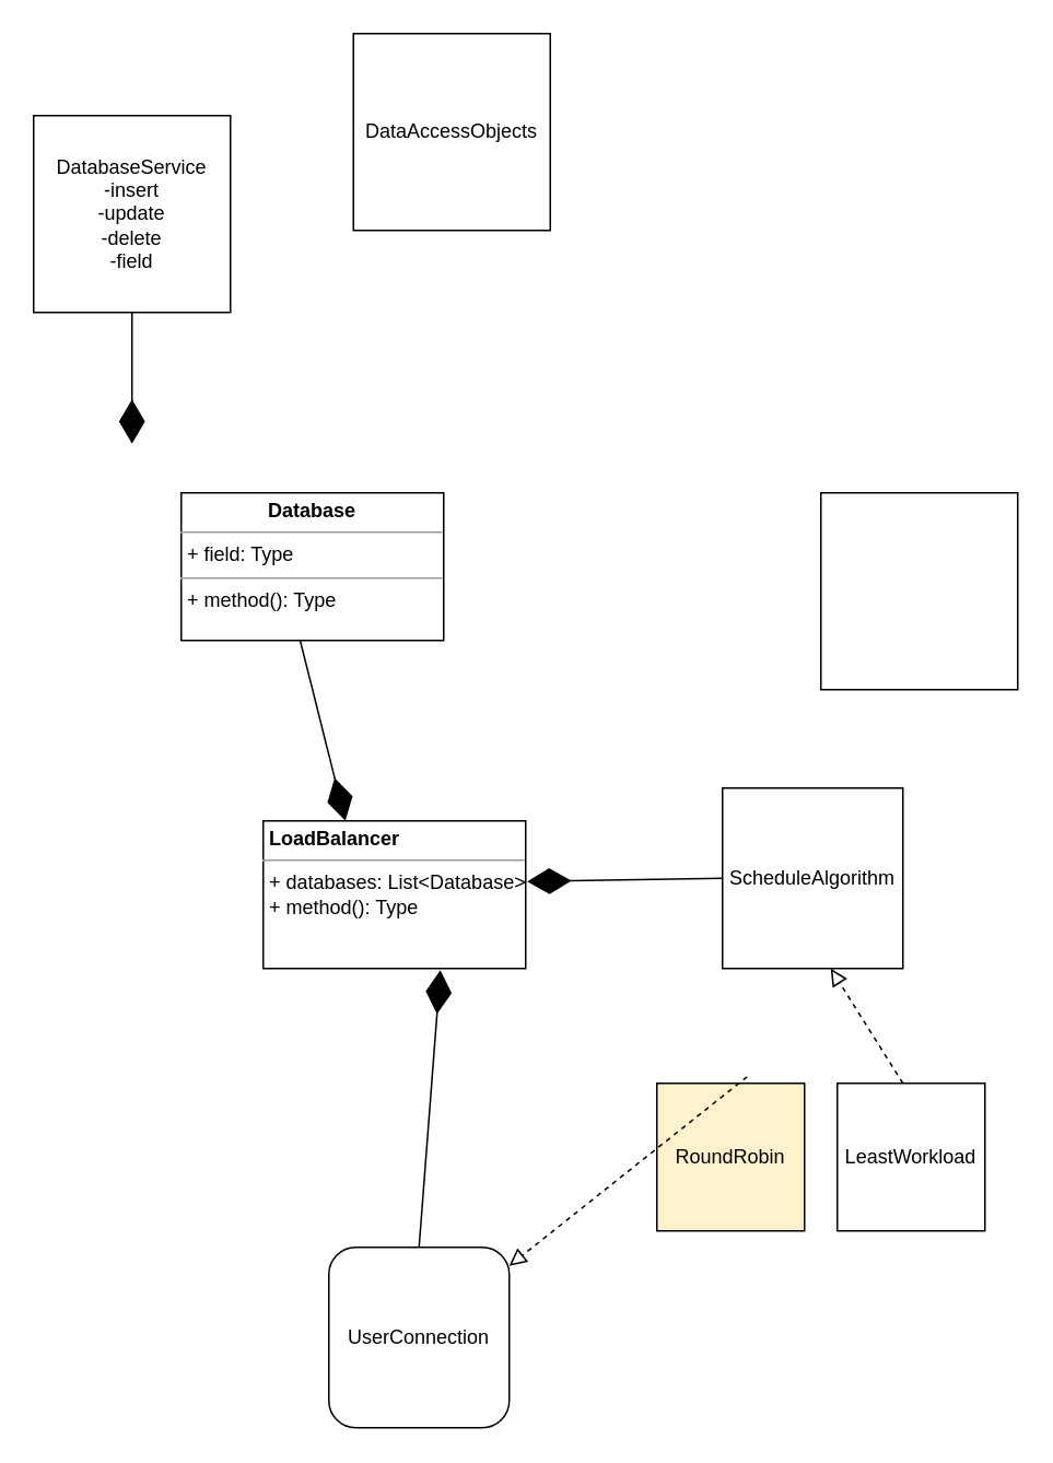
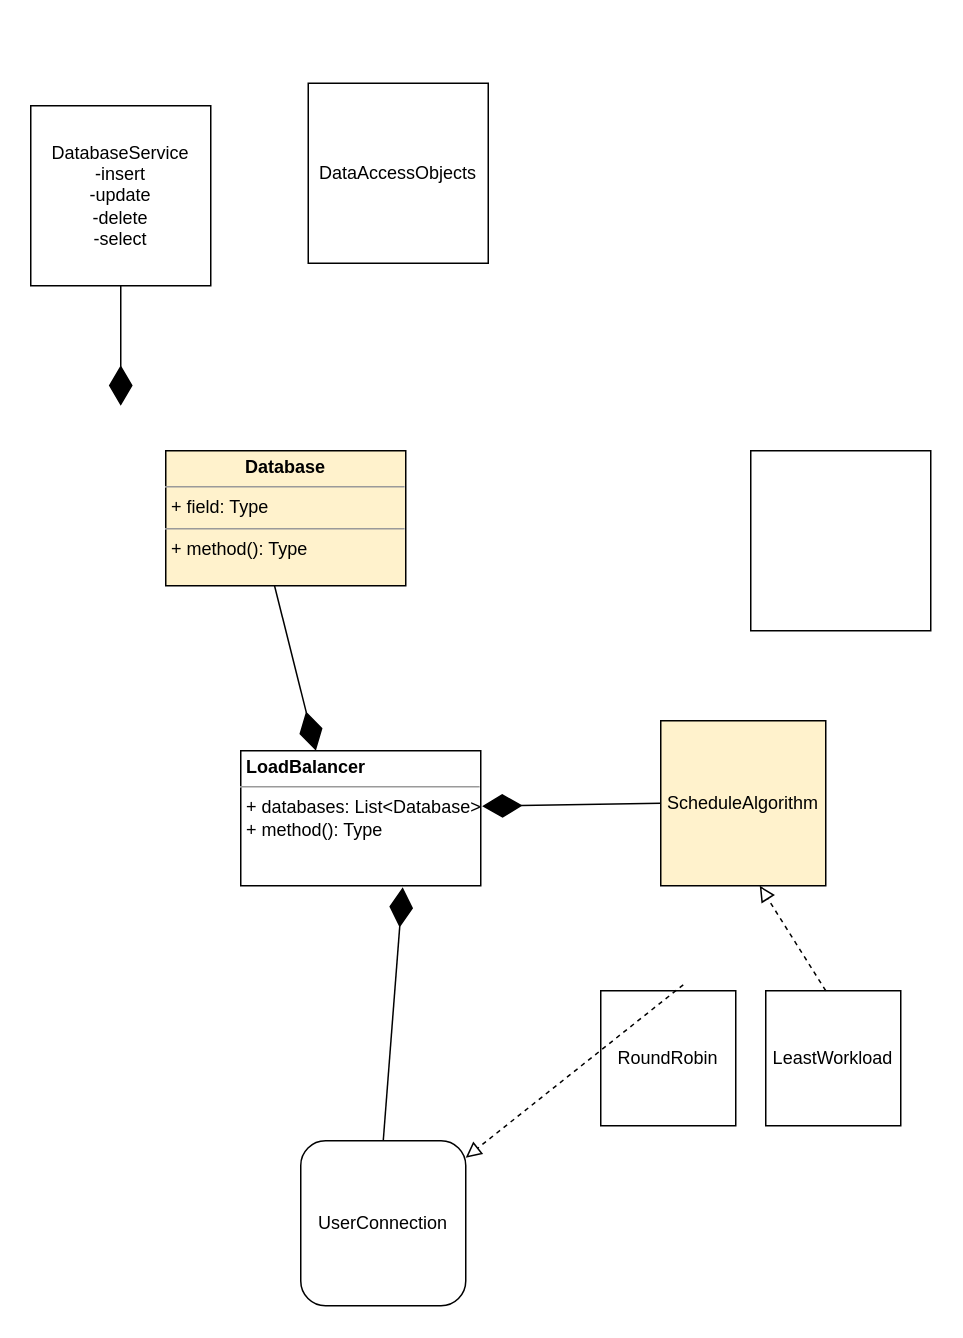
- <mxCell id="6" value="DataAccessObjects" style="whiteSpace=wrap;html=1;aspect=fixed;" vertex="1" parent="1"><mxGeometry x="215" y="20" width="120" height="120" as="geometry" /></mxCell>
+ <mxCell id="6" value="DataAccessObjects" style="whiteSpace=wrap;html=1;aspect=fixed;" vertex="1" parent="1"><mxGeometry x="205" y="55" width="120" height="120" as="geometry" /></mxCell>
- <mxCell id="2" value="DatabaseService&lt;br&gt;-insert&lt;br&gt;-update&lt;br&gt;-delete&lt;br&gt;-field" style="whiteSpace=wrap;html=1;aspect=fixed;" vertex="1" parent="1"><mxGeometry x="20" y="70" width="120" height="120" as="geometry" /></mxCell>
+ <mxCell id="2" value="DatabaseService&lt;br&gt;-insert&lt;br&gt;-update&lt;br&gt;-delete&lt;br&gt;-select" style="whiteSpace=wrap;html=1;aspect=fixed;" vertex="1" parent="1"><mxGeometry x="20" y="70" width="120" height="120" as="geometry" /></mxCell>
- <mxCell id="16" value="&lt;p style=&quot;margin: 0px ; margin-top: 4px ; text-align: center&quot;&gt;&lt;b&gt;Database&lt;/b&gt;&lt;/p&gt;&lt;hr size=&quot;1&quot;&gt;&lt;p style=&quot;margin: 0px ; margin-left: 4px&quot;&gt;+ field: Type&lt;/p&gt;&lt;hr size=&quot;1&quot;&gt;&lt;p style=&quot;margin: 0px ; margin-left: 4px&quot;&gt;+ method(): Type&lt;/p&gt;" style="verticalAlign=top;align=left;overflow=fill;fontSize=12;fontFamily=Helvetica;html=1;" vertex="1" parent="1"><mxGeometry x="110" y="300" width="160" height="90" as="geometry" /></mxCell>
+ <mxCell id="16" value="&lt;p style=&quot;margin: 0px ; margin-top: 4px ; text-align: center&quot;&gt;&lt;b&gt;Database&lt;/b&gt;&lt;/p&gt;&lt;hr size=&quot;1&quot;&gt;&lt;p style=&quot;margin: 0px ; margin-left: 4px&quot;&gt;+ field: Type&lt;/p&gt;&lt;hr size=&quot;1&quot;&gt;&lt;p style=&quot;margin: 0px ; margin-left: 4px&quot;&gt;+ method(): Type&lt;/p&gt;" style="verticalAlign=top;align=left;overflow=fill;fontSize=12;fontFamily=Helvetica;html=1;fillColor=#fff2cc;" vertex="1" parent="1"><mxGeometry x="110" y="300" width="160" height="90" as="geometry" /></mxCell>
- <mxCell id="3" value="ScheduleAlgorithm" style="whiteSpace=wrap;html=1;aspect=fixed;" vertex="1" parent="1"><mxGeometry x="440" y="480" width="110" height="110" as="geometry" /></mxCell>
+ <mxCell id="3" value="ScheduleAlgorithm" style="whiteSpace=wrap;html=1;aspect=fixed;fillColor=#fff2cc;" vertex="1" parent="1"><mxGeometry x="440" y="480" width="110" height="110" as="geometry" /></mxCell>
- <mxCell id="4" value="RoundRobin" style="whiteSpace=wrap;html=1;aspect=fixed;fillColor=#fff2cc;" vertex="1" parent="1"><mxGeometry x="400" y="660" width="90" height="90" as="geometry" /></mxCell>
+ <mxCell id="4" value="RoundRobin" style="whiteSpace=wrap;html=1;aspect=fixed;" vertex="1" parent="1"><mxGeometry x="400" y="660" width="90" height="90" as="geometry" /></mxCell>
